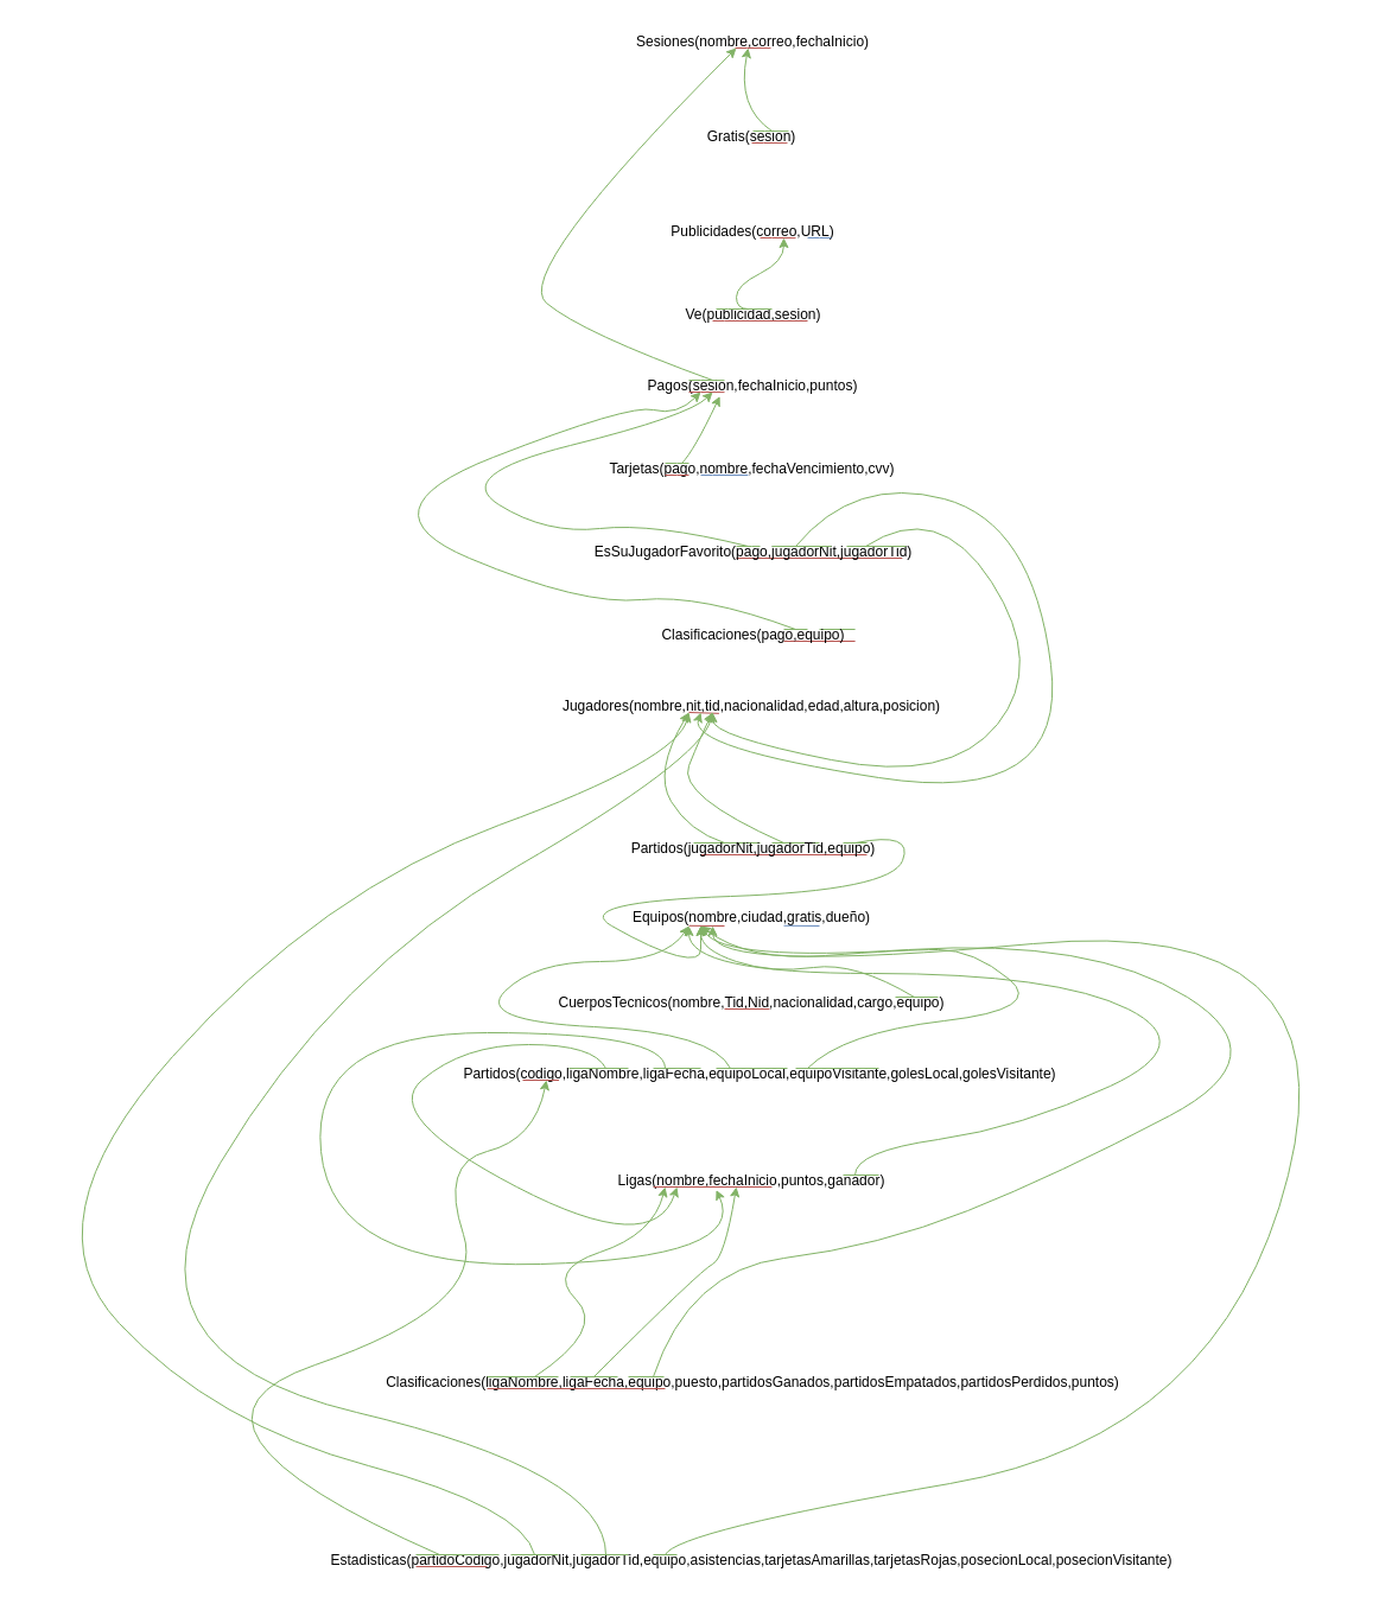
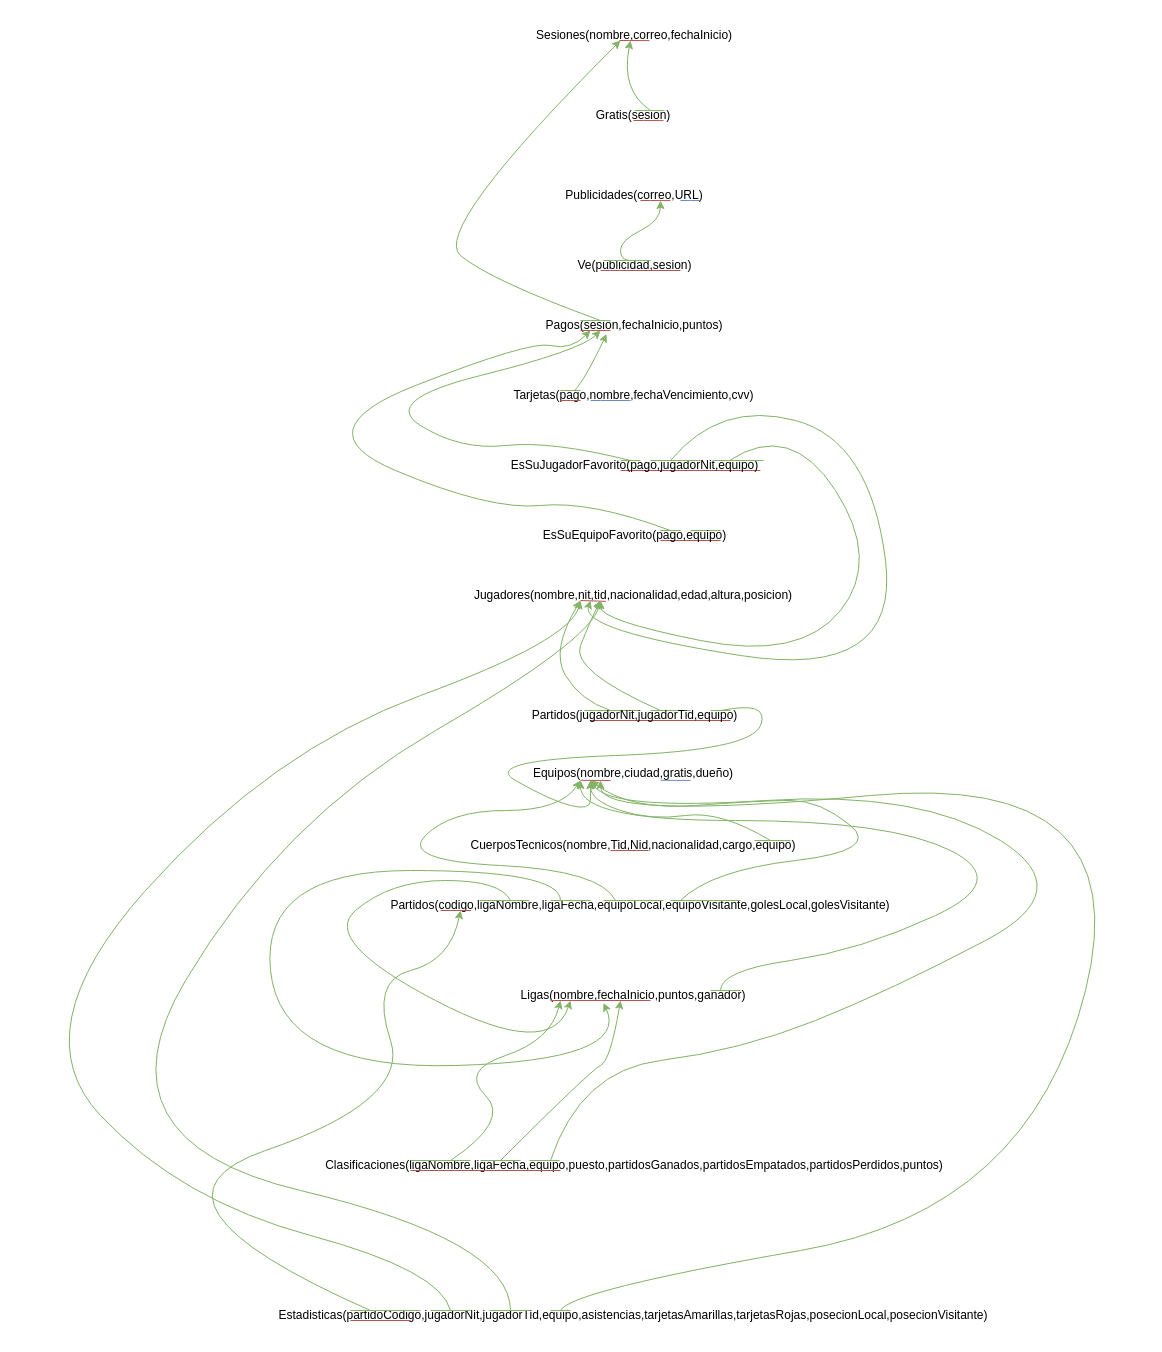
- <mxCell id="52" value="EsSuJugadorFavorito(pago,jugadorNit,jugadorTid)" style="text;html=1;align=center;verticalAlign=middle;resizable=0;points=[];autosize=1;strokeColor=none;fillColor=none;" vertex="1" parent="1"><mxGeometry x="489" y="450" width="290" height="30" as="geometry" /></mxCell>
+ <mxCell id="52" value="EsSuJugadorFavorito(pago,jugadorNit,equipo)" style="text;html=1;align=center;verticalAlign=middle;resizable=0;points=[];autosize=1;strokeColor=none;fillColor=none;" vertex="1" parent="1"><mxGeometry x="489" y="450" width="290" height="30" as="geometry" /></mxCell>
- <mxCell id="56" value="Clasificaciones(pago,equipo)" style="text;html=1;align=center;verticalAlign=middle;resizable=0;points=[];autosize=1;strokeColor=none;fillColor=none;" vertex="1" parent="1"><mxGeometry x="529" y="520" width="210" height="30" as="geometry" /></mxCell>
+ <mxCell id="56" value="EsSuEquipoFavorito(pago,equipo)" style="text;html=1;align=center;verticalAlign=middle;resizable=0;points=[];autosize=1;strokeColor=none;fillColor=none;" vertex="1" parent="1"><mxGeometry x="529" y="520" width="210" height="30" as="geometry" /></mxCell>
